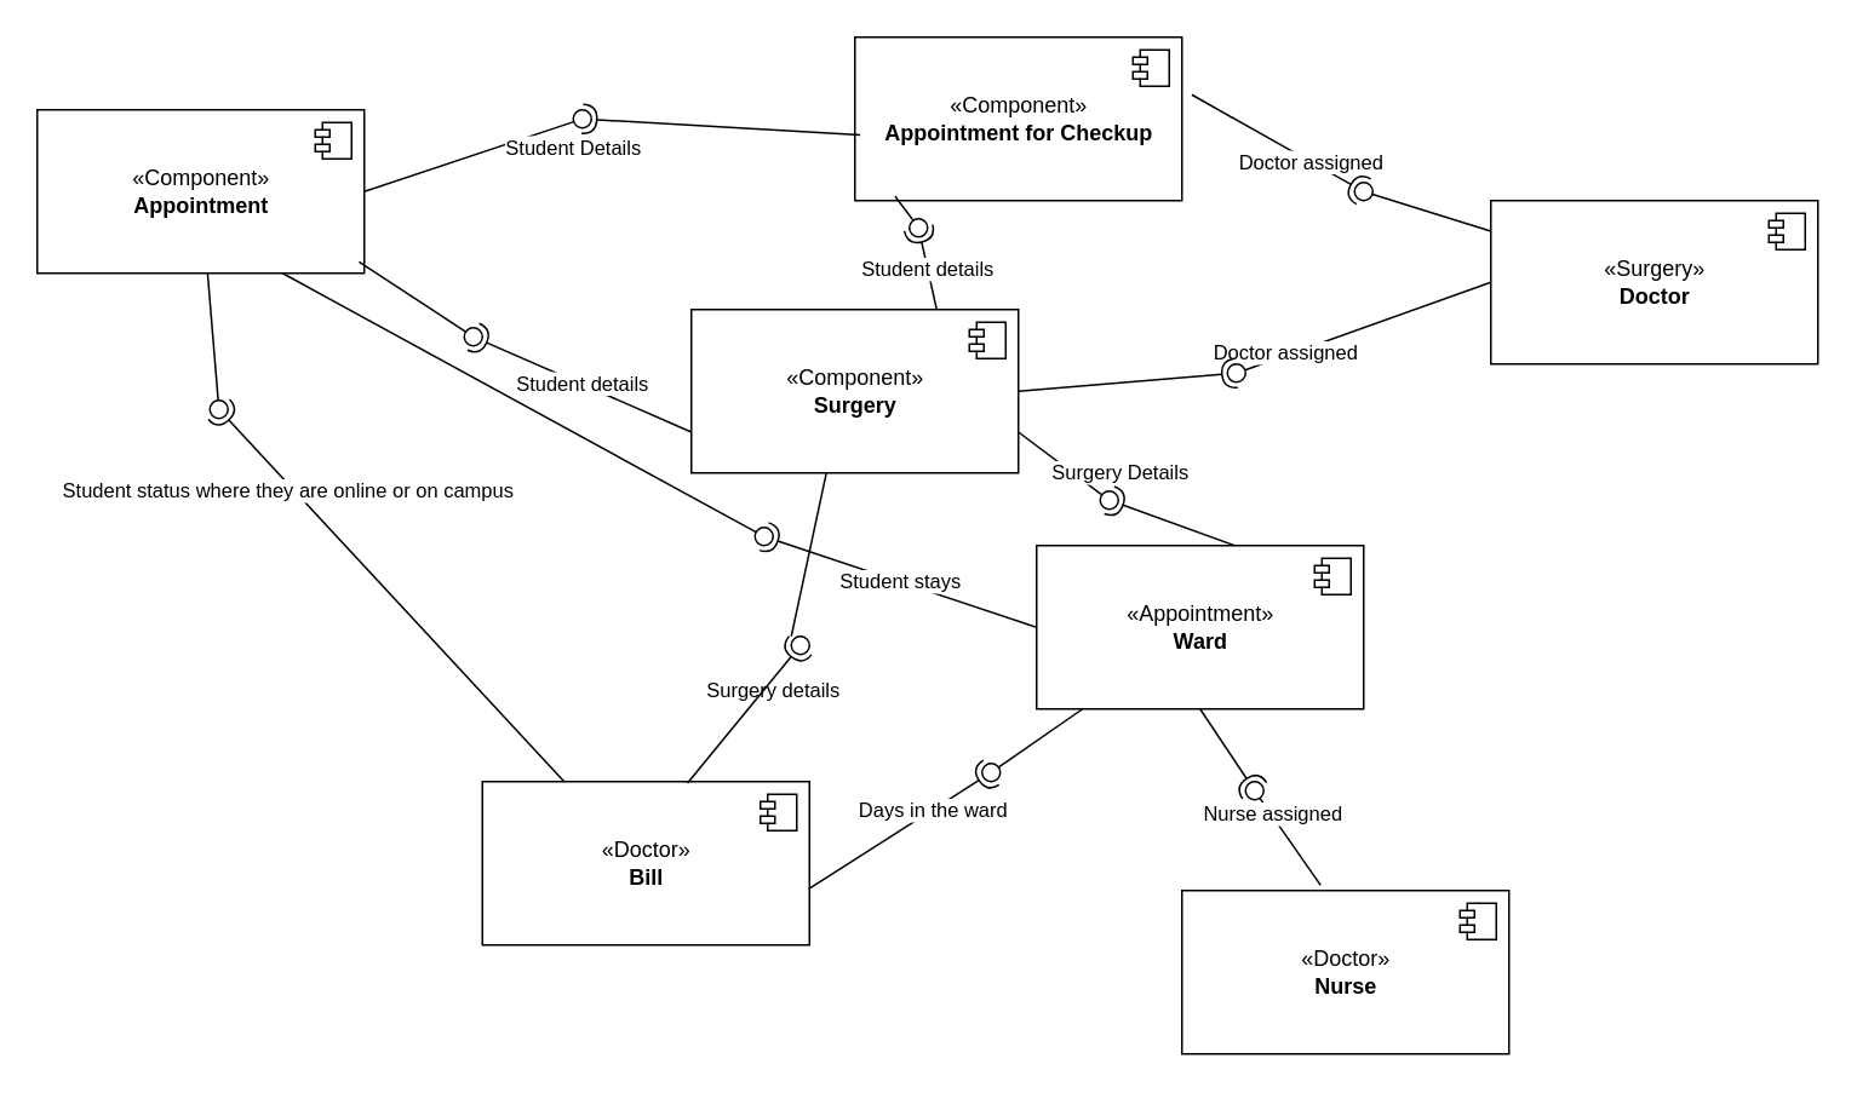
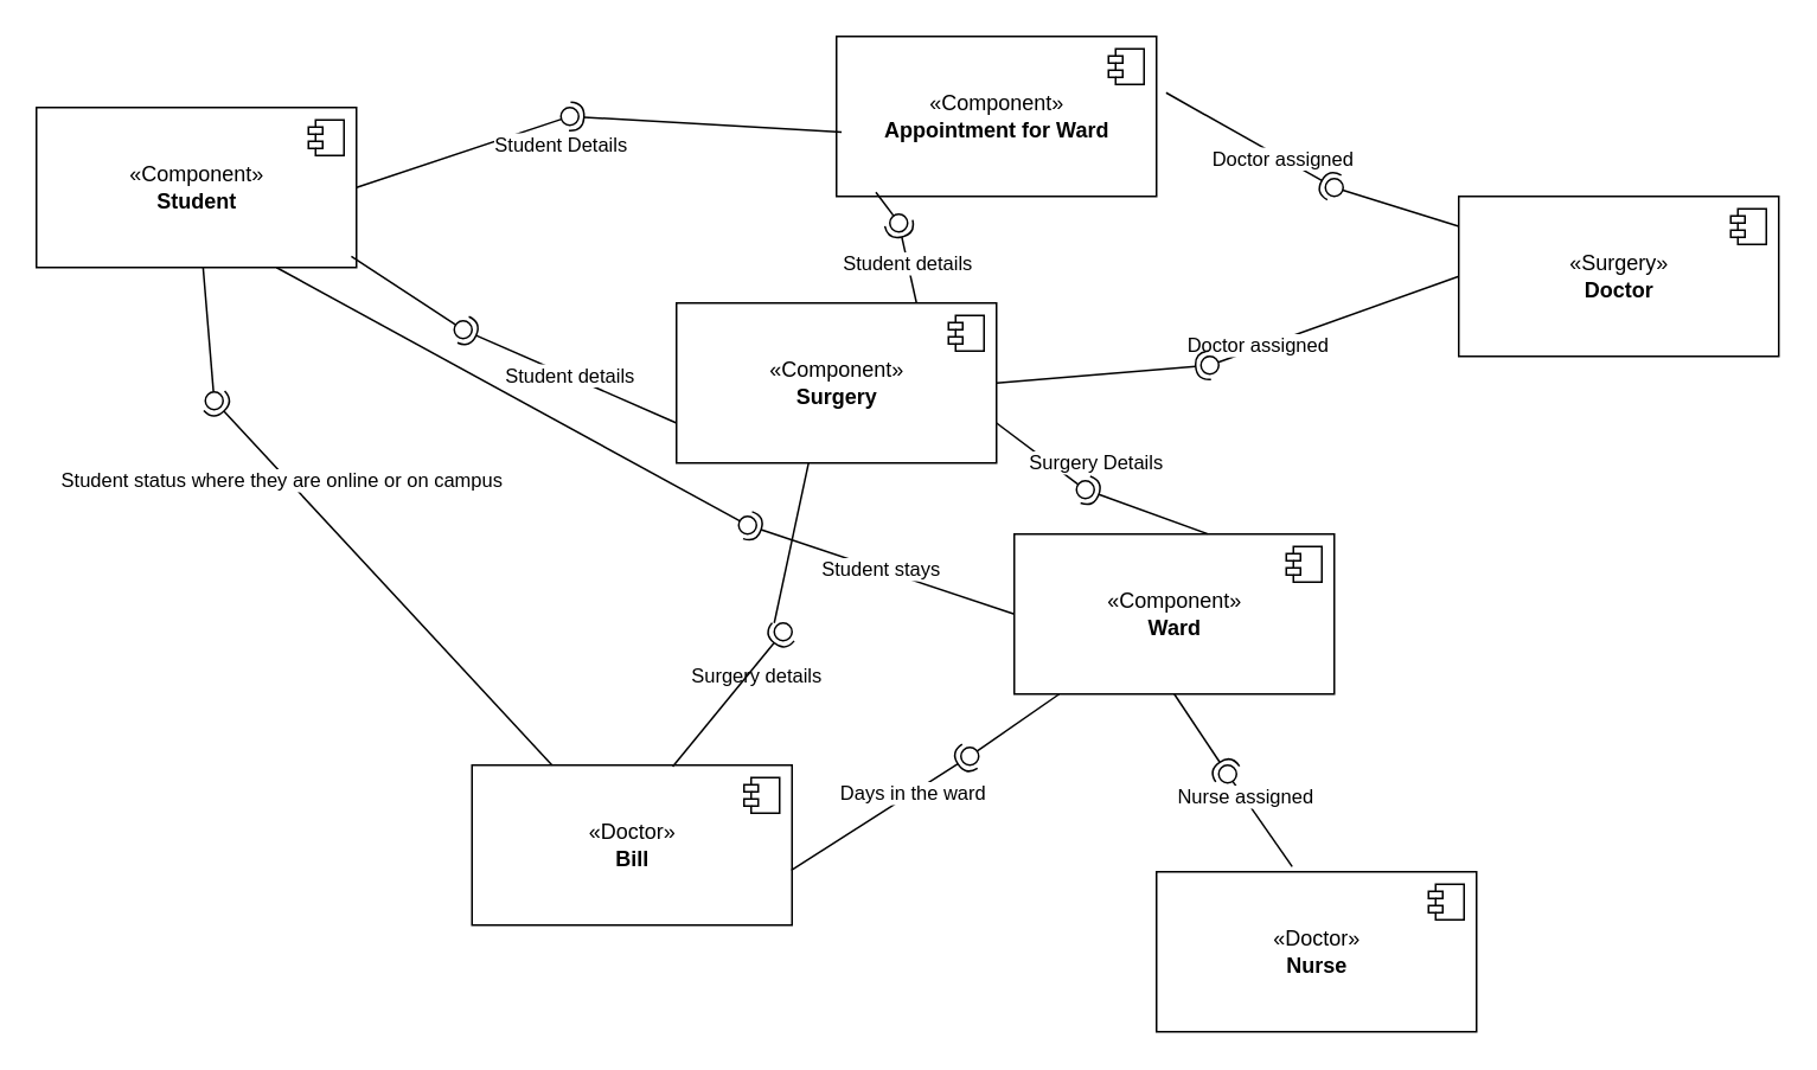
- <mxCell id="14" value="«Component»&lt;br&gt;&lt;b&gt;Appointment for Checkup&lt;/b&gt;" style="html=1;dropTarget=0;" vertex="1" parent="1"><mxGeometry x="470" y="20" width="180" height="90" as="geometry" /></mxCell>
+ <mxCell id="14" value="«Component»&lt;br&gt;&lt;b&gt;Appointment for Ward&lt;/b&gt;" style="html=1;dropTarget=0;" vertex="1" parent="1"><mxGeometry x="470" y="20" width="180" height="90" as="geometry" /></mxCell>
- <mxCell id="6" value="«Component»&lt;br&gt;&lt;b&gt;Appointment&lt;/b&gt;" style="html=1;dropTarget=0;" vertex="1" parent="1"><mxGeometry x="20" y="60" width="180" height="90" as="geometry" /></mxCell>
+ <mxCell id="6" value="«Component»&lt;br&gt;&lt;b&gt;Student&lt;/b&gt;" style="html=1;dropTarget=0;" vertex="1" parent="1"><mxGeometry x="20" y="60" width="180" height="90" as="geometry" /></mxCell>
- <mxCell id="12" value="«Appointment»&lt;br&gt;&lt;b&gt;Ward&lt;br&gt;&lt;/b&gt;" style="html=1;dropTarget=0;" vertex="1" parent="1"><mxGeometry x="570" y="300" width="180" height="90" as="geometry" /></mxCell>
+ <mxCell id="12" value="«Component»&lt;br&gt;&lt;b&gt;Ward&lt;br&gt;&lt;/b&gt;" style="html=1;dropTarget=0;" vertex="1" parent="1"><mxGeometry x="570" y="300" width="180" height="90" as="geometry" /></mxCell>
